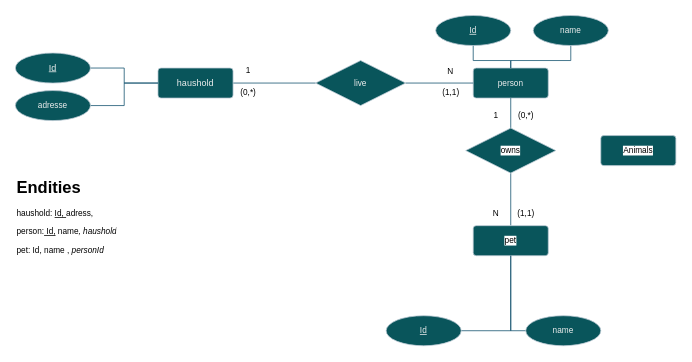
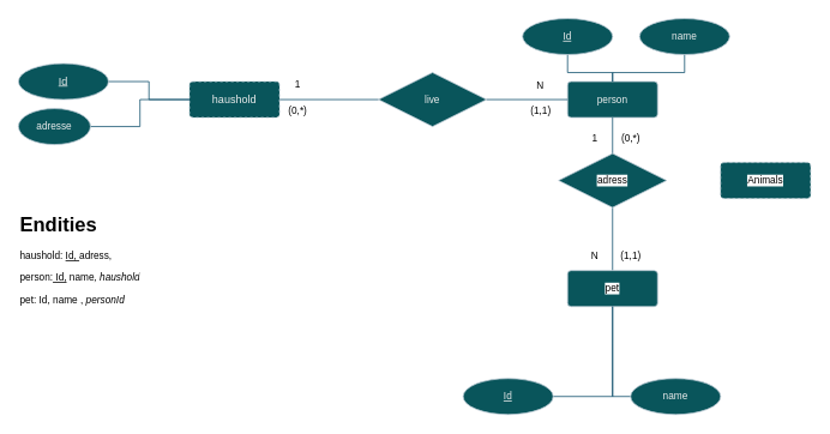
- <mxCell id="3" value="haushold" style="rounded=1;arcSize=10;whiteSpace=wrap;html=1;align=center;labelBackgroundColor=none;fillColor=#09555B;strokeColor=#BAC8D3;fontColor=#EEEEEE;" vertex="1" parent="1"><mxGeometry x="210" y="90" width="100" height="40" as="geometry" /></mxCell>
+ <mxCell id="3" value="haushold" style="rounded=1;arcSize=10;whiteSpace=wrap;html=1;align=center;labelBackgroundColor=none;fillColor=#09555B;strokeColor=#BAC8D3;fontColor=#EEEEEE;dashed=1;" vertex="1" parent="1"><mxGeometry x="210" y="90" width="100" height="40" as="geometry" /></mxCell>
- <mxCell id="7" value="adresse" style="ellipse;whiteSpace=wrap;html=1;align=center;fontFamily=Helvetica;fontSize=11;fontColor=#EEEEEE;labelBackgroundColor=none;fillColor=#09555B;strokeColor=#BAC8D3;" vertex="1" parent="1"><mxGeometry x="20" y="120" width="100" height="40" as="geometry" /></mxCell>
+ <mxCell id="7" value="adresse" style="ellipse;whiteSpace=wrap;html=1;align=center;fontFamily=Helvetica;fontSize=11;fontColor=#EEEEEE;labelBackgroundColor=none;fillColor=#09555B;strokeColor=#BAC8D3;" vertex="1" parent="1"><mxGeometry x="20" y="120" width="80" height="40" as="geometry" /></mxCell>
- <mxCell id="18" value="owns" style="shape=rhombus;perimeter=rhombusPerimeter;whiteSpace=wrap;html=1;align=center;strokeColor=#BAC8D3;fontFamily=Helvetica;fontSize=11;fontColor=default;labelBackgroundColor=default;fillColor=#09555B;" vertex="1" parent="1"><mxGeometry x="620" y="170" width="120" height="60" as="geometry" /></mxCell>
+ <mxCell id="18" value="adress" style="shape=rhombus;perimeter=rhombusPerimeter;whiteSpace=wrap;html=1;align=center;strokeColor=#BAC8D3;fontFamily=Helvetica;fontSize=11;fontColor=default;labelBackgroundColor=default;fillColor=#09555B;" vertex="1" parent="1"><mxGeometry x="620" y="170" width="120" height="60" as="geometry" /></mxCell>
- <mxCell id="32" value="Animals" style="rounded=1;arcSize=10;whiteSpace=wrap;html=1;align=center;strokeColor=#BAC8D3;fontFamily=Helvetica;fontSize=11;fontColor=default;labelBackgroundColor=default;fillColor=#09555B;movable=0;resizable=0;rotatable=0;deletable=0;editable=0;locked=1;connectable=0;" vertex="1" parent="1"><mxGeometry x="800" y="180" width="100" height="40" as="geometry" /></mxCell>
+ <mxCell id="32" value="Animals" style="rounded=1;arcSize=10;whiteSpace=wrap;html=1;align=center;strokeColor=#BAC8D3;fontFamily=Helvetica;fontSize=11;fontColor=default;labelBackgroundColor=default;fillColor=#09555B;movable=0;resizable=0;rotatable=0;deletable=0;editable=0;locked=1;connectable=0;dashed=1;" vertex="1" parent="1"><mxGeometry x="800" y="180" width="100" height="40" as="geometry" /></mxCell>
